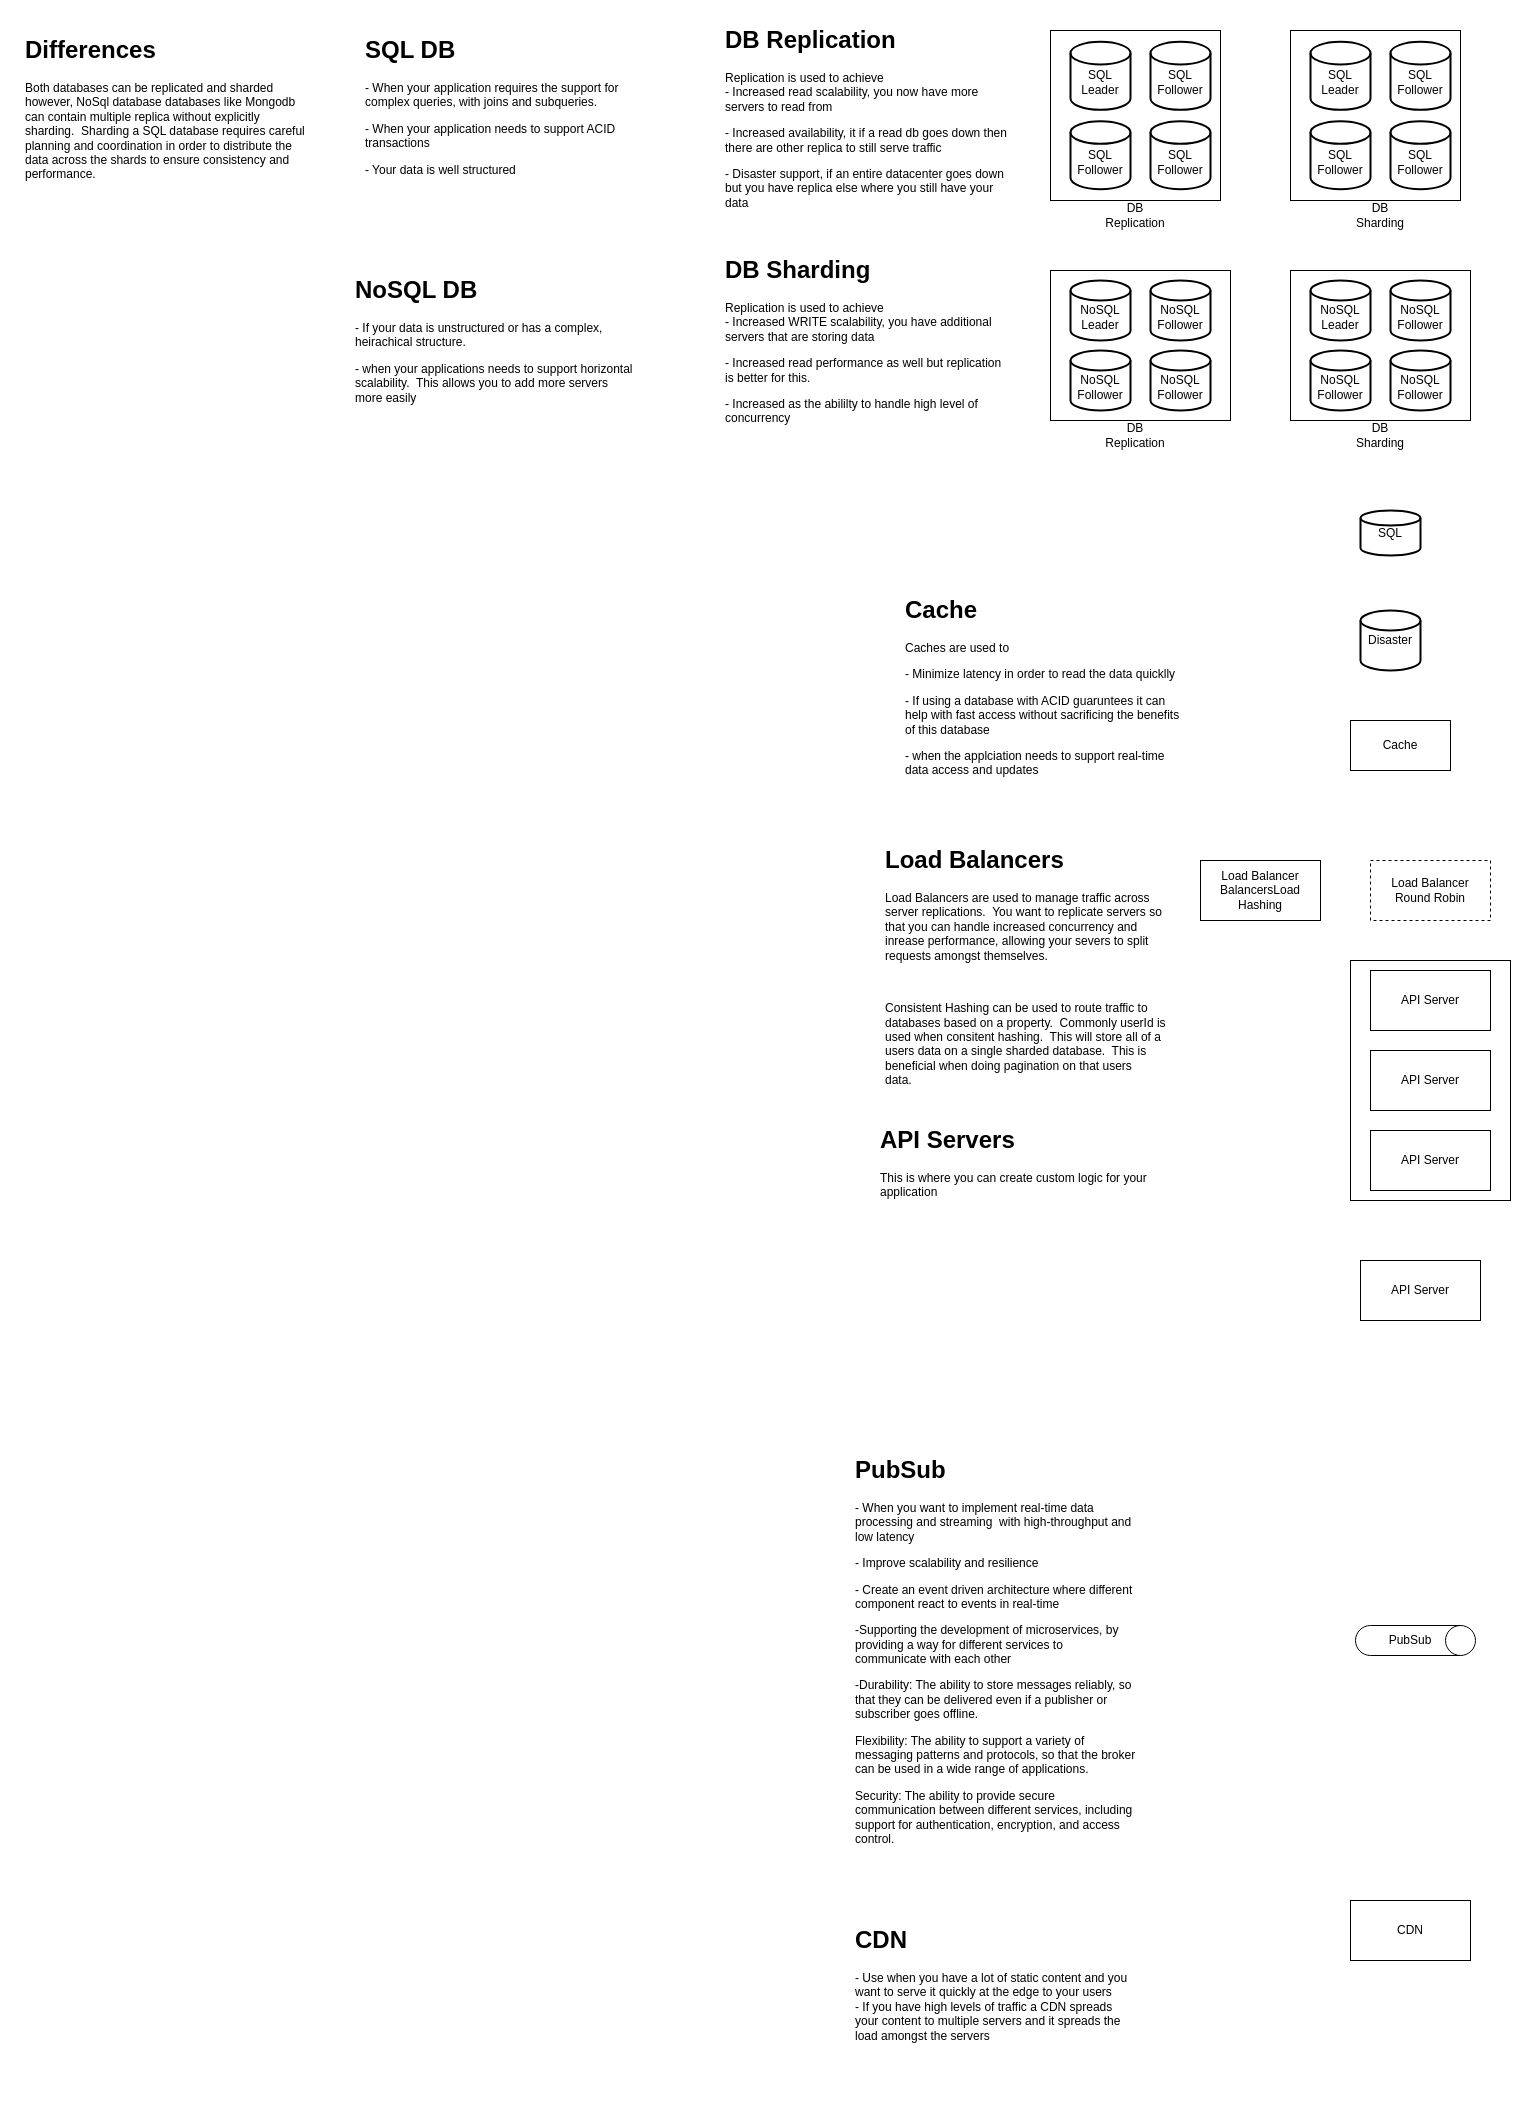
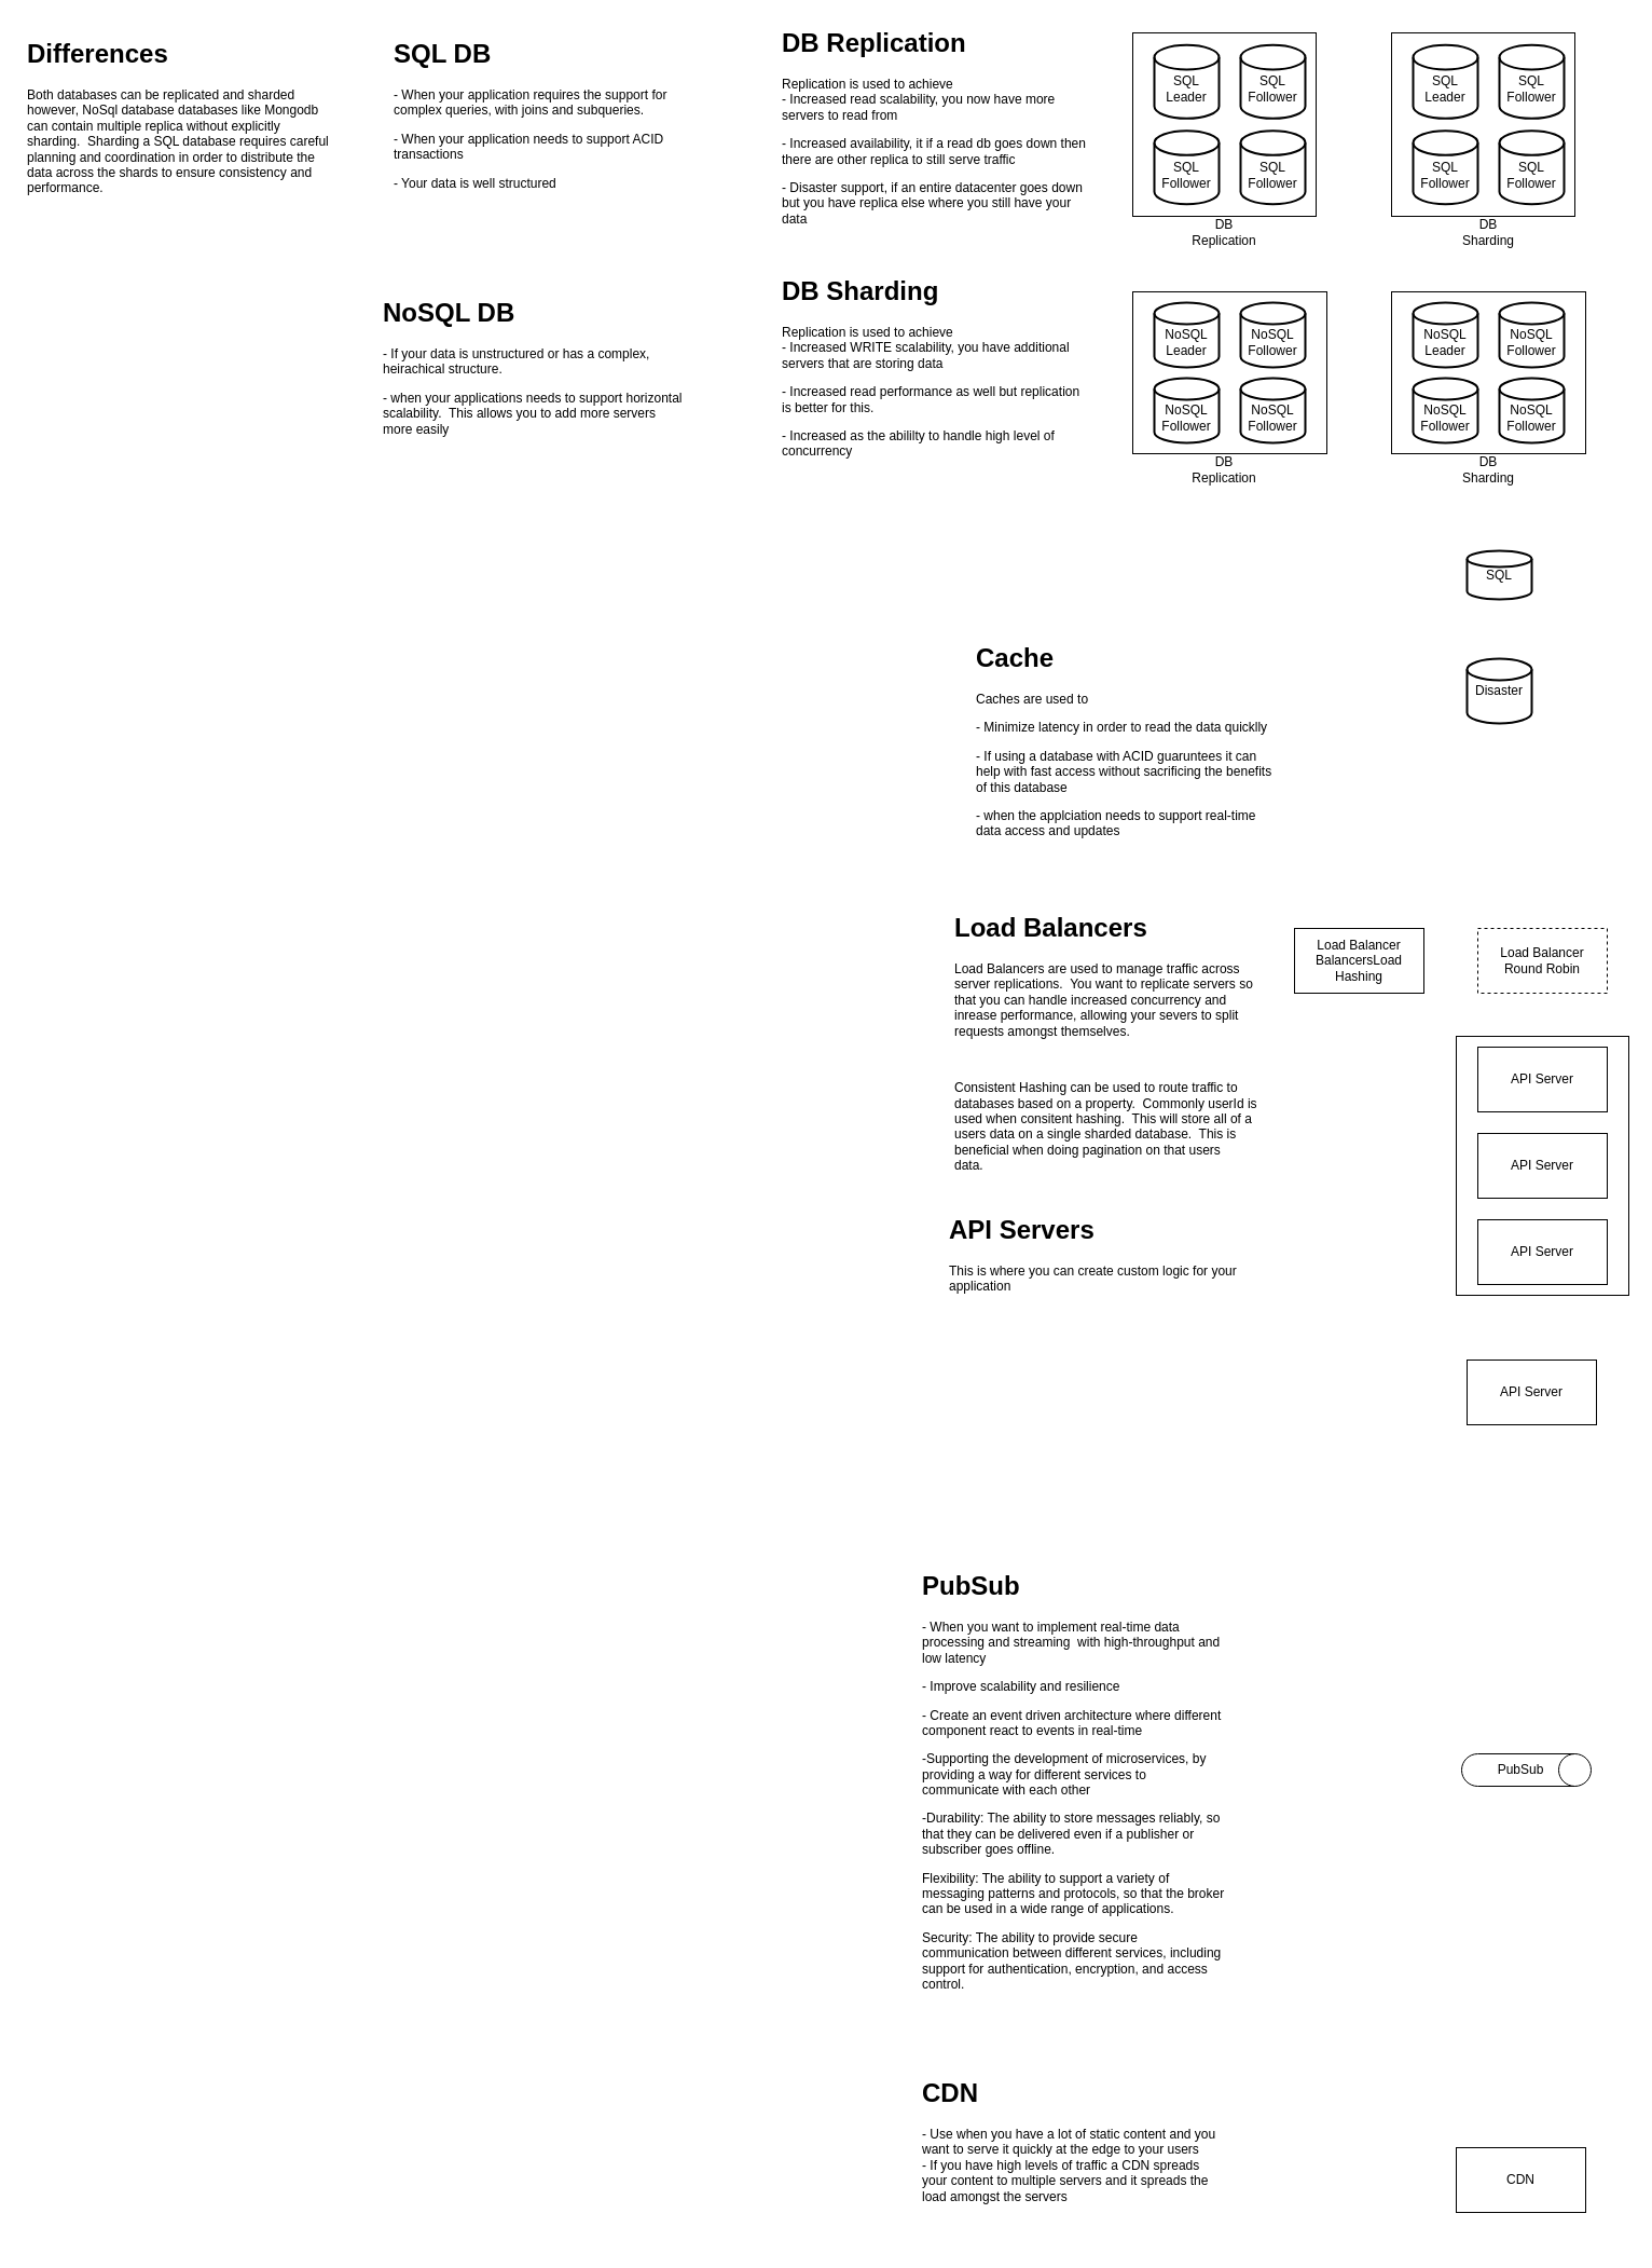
- <mxCell id="4" value="Cache" style="rounded=0;whiteSpace=wrap;html=1;" parent="1" vertex="1"><mxGeometry x="1350" y="720" width="100" height="50" as="geometry" /></mxCell>
- <mxCell id="14" value="CDN" style="rounded=0;whiteSpace=wrap;html=1;" parent="1" vertex="1"><mxGeometry x="1350" y="1900" width="120" height="60" as="geometry" /></mxCell>
+ <mxCell id="14" value="CDN" style="rounded=0;whiteSpace=wrap;html=1;" parent="1" vertex="1"><mxGeometry x="1350" y="1990" width="120" height="60" as="geometry" /></mxCell>
